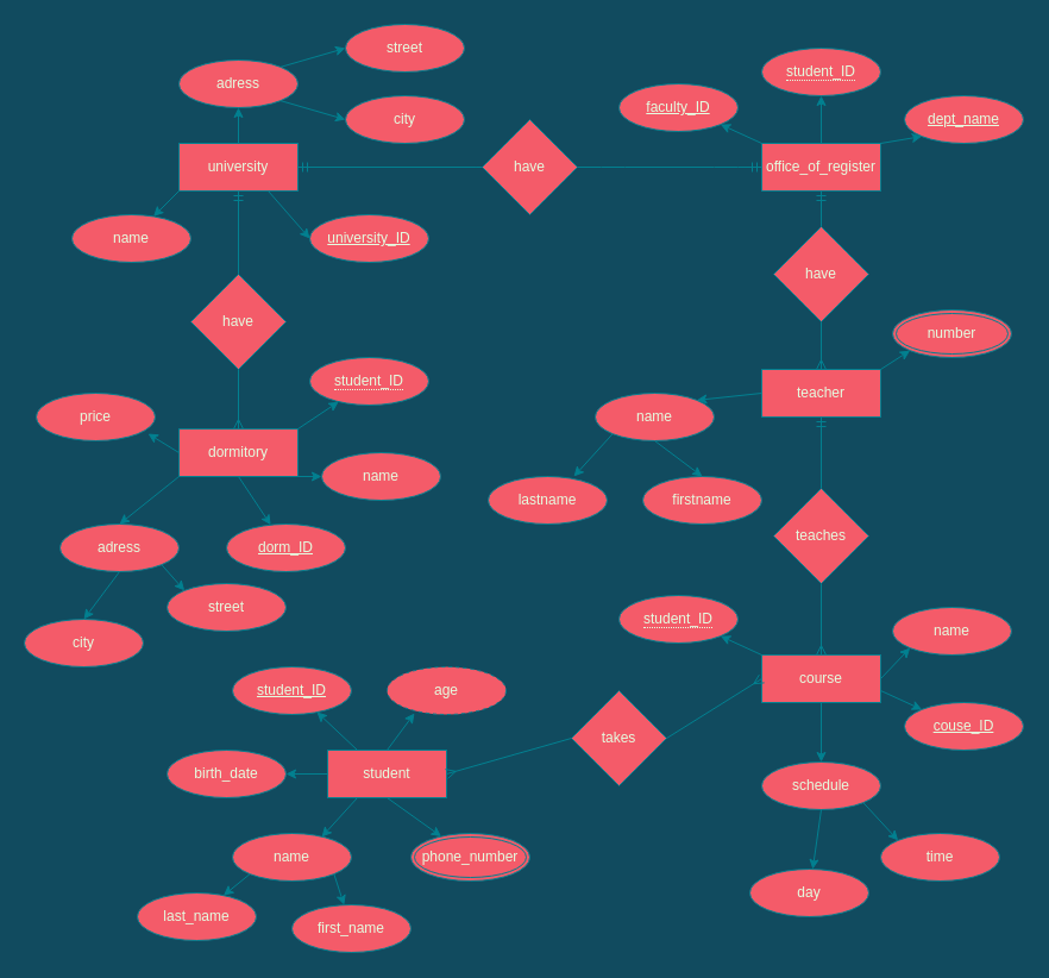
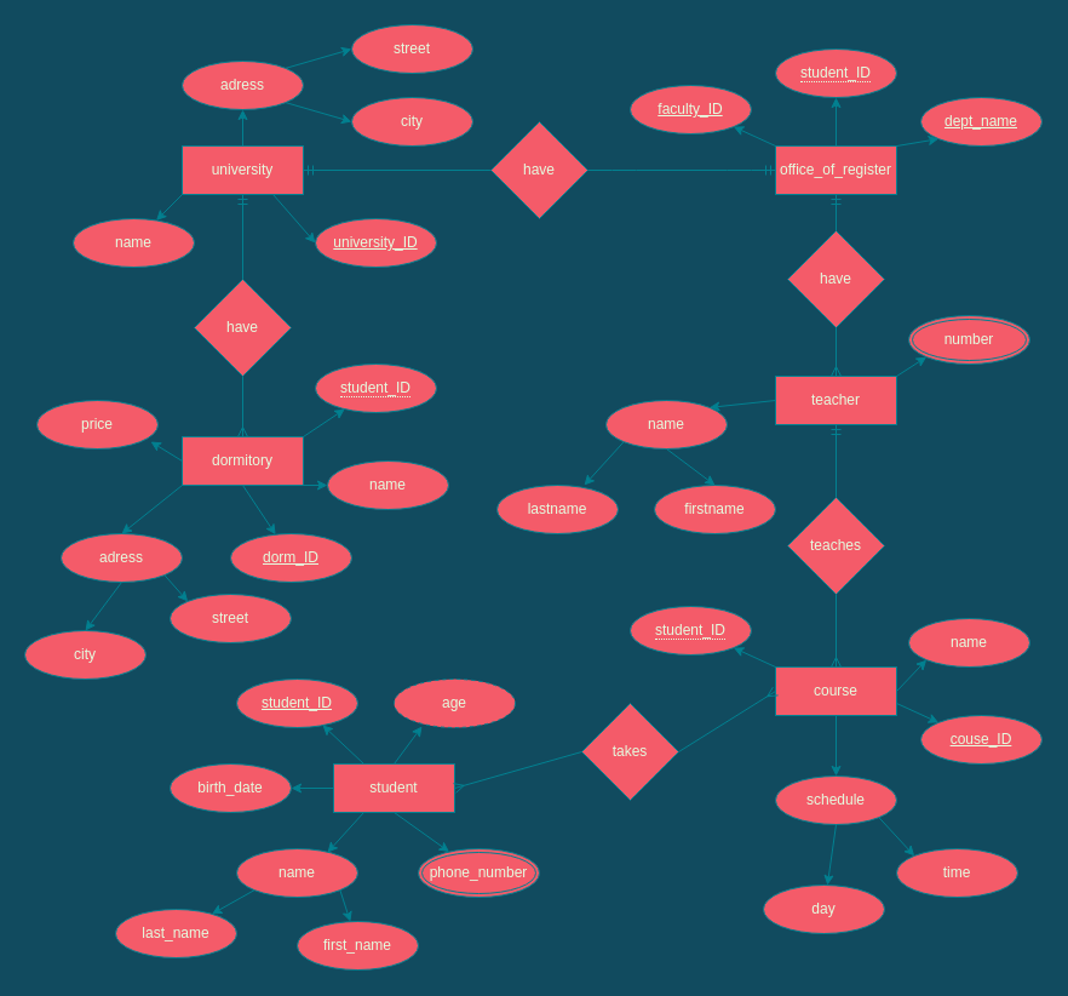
- <mxCell id="84" value="last_name" style="ellipse;whiteSpace=wrap;html=1;align=center;rounded=0;sketch=0;fontColor=#E4FDE1;strokeColor=#028090;fillColor=#F45B69;" vertex="1" parent="1"><mxGeometry x="115" y="750" width="100" height="40" as="geometry" /></mxCell>
+ <mxCell id="84" value="last_name" style="ellipse;whiteSpace=wrap;html=1;align=center;rounded=0;sketch=0;fontColor=#E4FDE1;strokeColor=#028090;fillColor=#F45B69;" vertex="1" parent="1"><mxGeometry x="95" y="750" width="100" height="40" as="geometry" /></mxCell>
